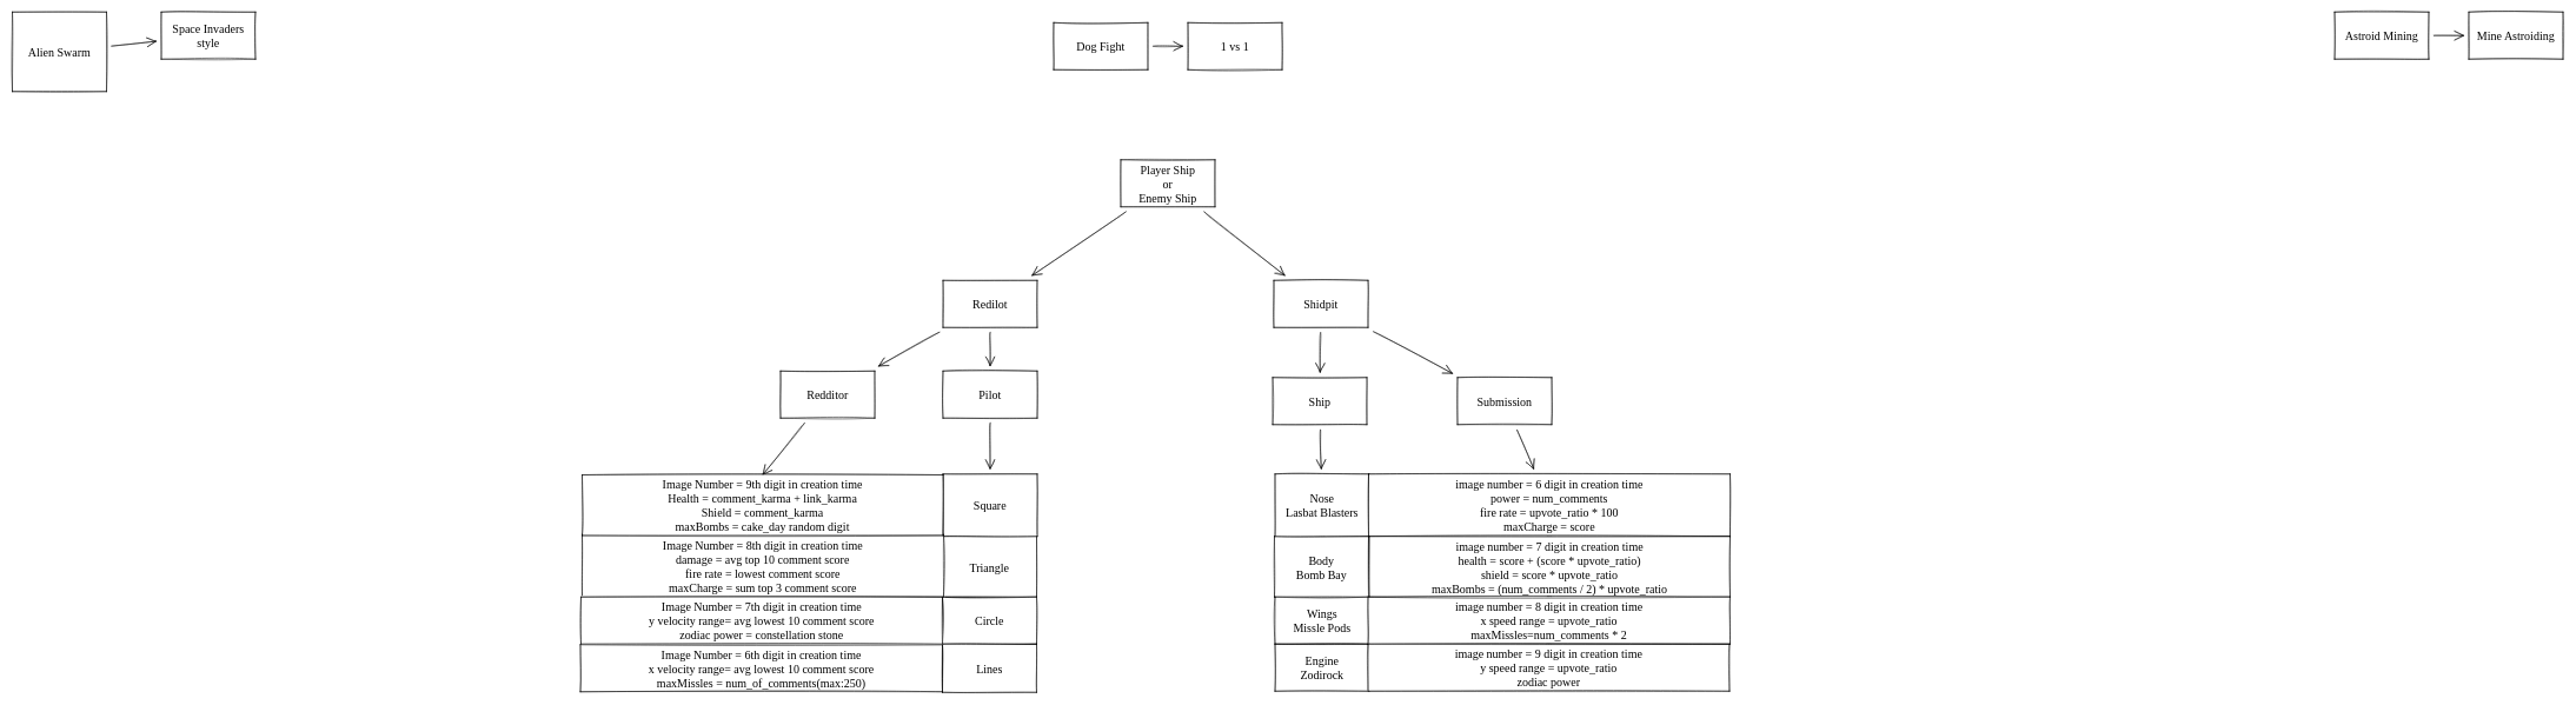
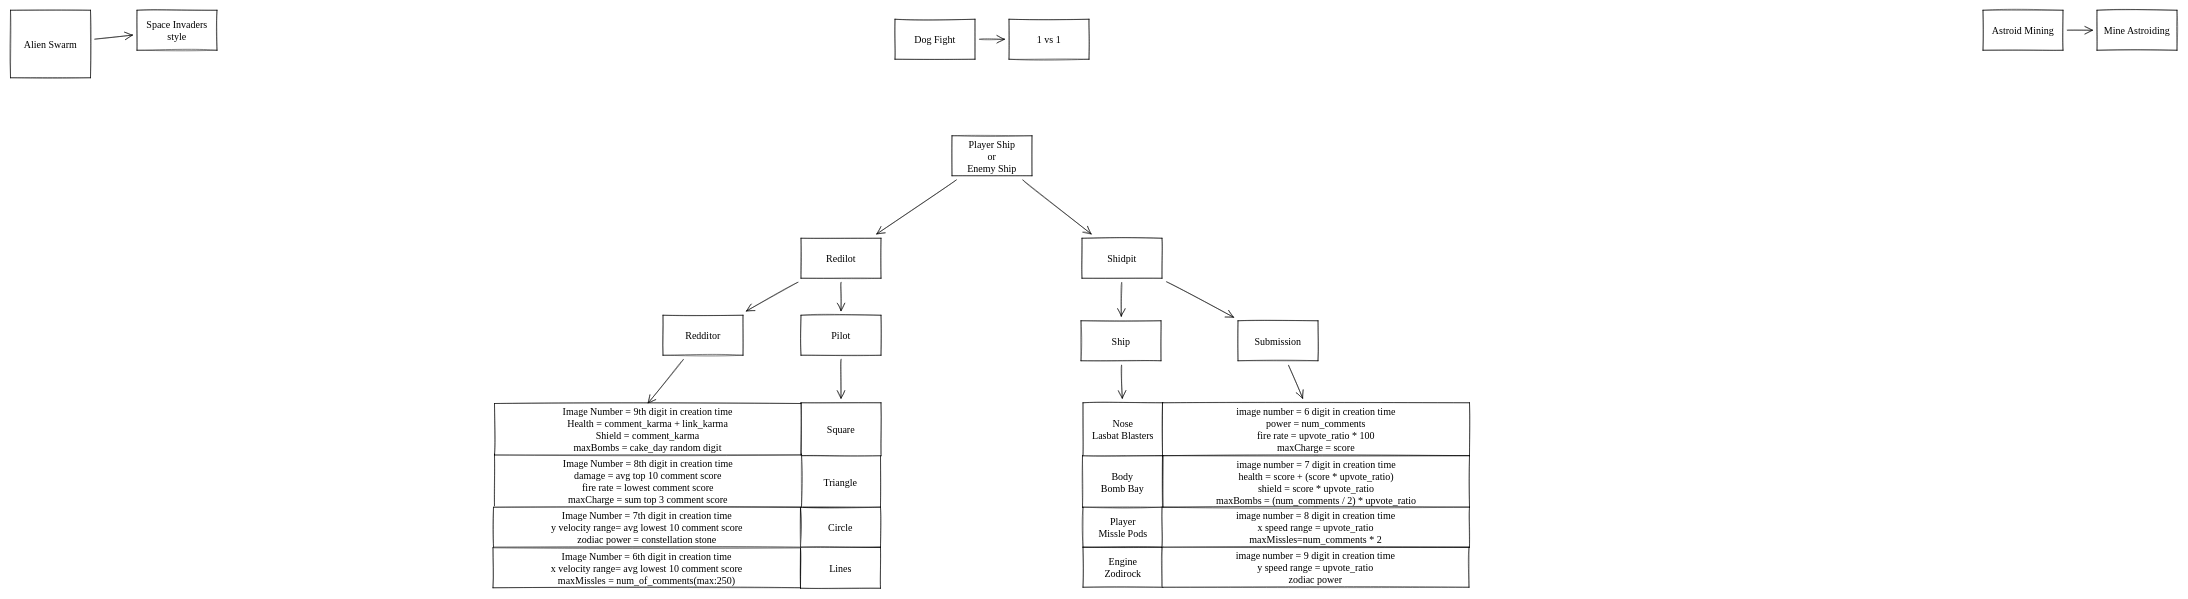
- <mxCell id="24" value="Wings&lt;br&gt;Missle Pods" style="rounded=0;whiteSpace=wrap;html=1;sketch=1;hachureGap=4;pointerEvents=0;fontFamily=Architects Daughter;fontSource=https%3A%2F%2Ffonts.googleapis.com%2Fcss%3Ffamily%3DArchitects%2BDaughter;fontSize=20;" parent="1" vertex="1"><mxGeometry x="2165" y="1014" width="160" height="80" as="geometry" /></mxCell>
+ <mxCell id="24" value="Player&lt;br&gt;Missle Pods" style="rounded=0;whiteSpace=wrap;html=1;sketch=1;hachureGap=4;pointerEvents=0;fontFamily=Architects Daughter;fontSource=https%3A%2F%2Ffonts.googleapis.com%2Fcss%3Ffamily%3DArchitects%2BDaughter;fontSize=20;" parent="1" vertex="1"><mxGeometry x="2165" y="1014" width="160" height="80" as="geometry" /></mxCell>
